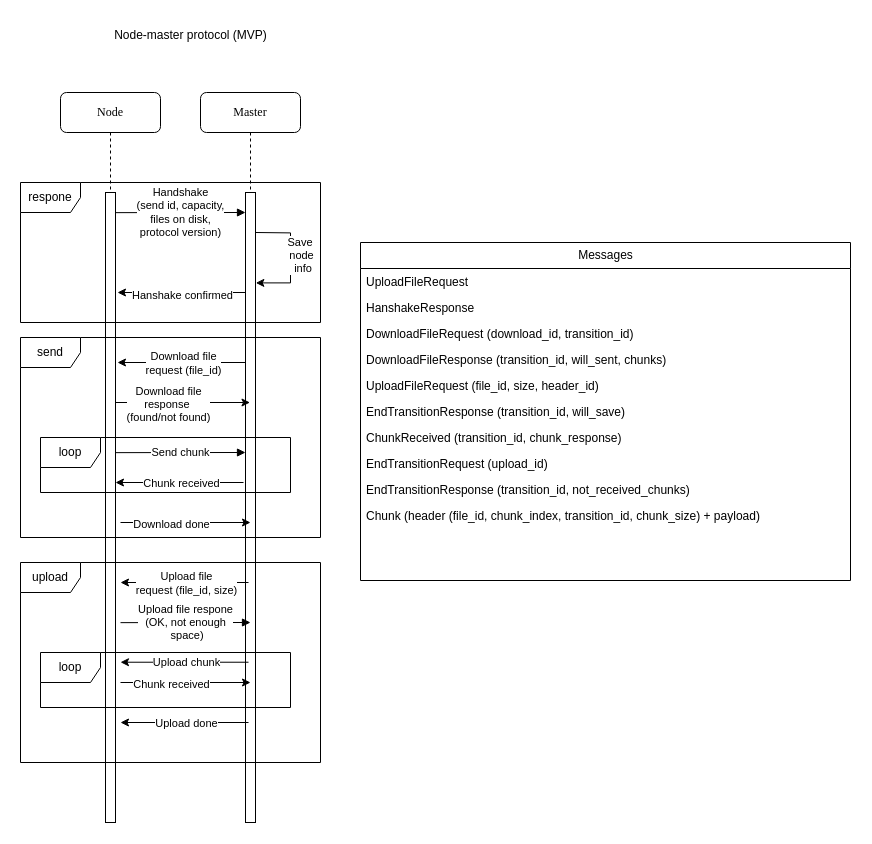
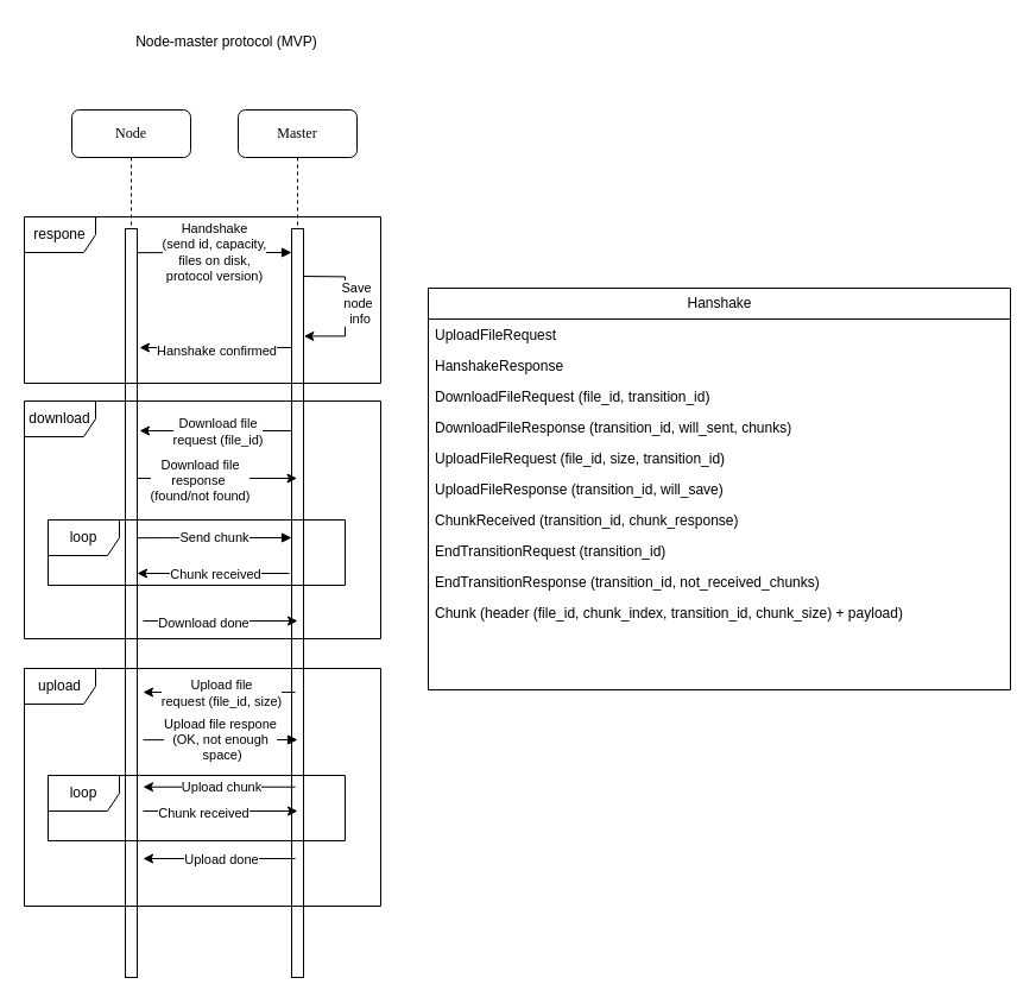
- <mxCell id="37" value="Messages" style="swimlane;fontStyle=0;childLayout=stackLayout;horizontal=1;startSize=26;fillColor=none;horizontalStack=0;resizeParent=1;resizeParentMax=0;resizeLast=0;collapsible=1;marginBottom=0;html=1;" vertex="1" parent="1"><mxGeometry x="360" y="242" width="490" height="338" as="geometry" /></mxCell>
+ <mxCell id="37" value="Hanshake" style="swimlane;fontStyle=0;childLayout=stackLayout;horizontal=1;startSize=26;fillColor=none;horizontalStack=0;resizeParent=1;resizeParentMax=0;resizeLast=0;collapsible=1;marginBottom=0;html=1;" vertex="1" parent="1"><mxGeometry x="360" y="242" width="490" height="338" as="geometry" /></mxCell>
- <mxCell id="40" value="DownloadFileRequest (download_id, transition_id)" style="text;strokeColor=none;fillColor=none;align=left;verticalAlign=top;spacingLeft=4;spacingRight=4;overflow=hidden;rotatable=0;points=[[0,0.5],[1,0.5]];portConstraint=eastwest;whiteSpace=wrap;html=1;" vertex="1" parent="37"><mxGeometry y="78" width="490" height="26" as="geometry" /></mxCell>
+ <mxCell id="40" value="DownloadFileRequest (file_id, transition_id)" style="text;strokeColor=none;fillColor=none;align=left;verticalAlign=top;spacingLeft=4;spacingRight=4;overflow=hidden;rotatable=0;points=[[0,0.5],[1,0.5]];portConstraint=eastwest;whiteSpace=wrap;html=1;" vertex="1" parent="37"><mxGeometry y="78" width="490" height="26" as="geometry" /></mxCell>
- <mxCell id="23" value="send" style="shape=umlFrame;whiteSpace=wrap;html=1;pointerEvents=0;" vertex="1" parent="1"><mxGeometry x="20" y="337" width="300" height="200" as="geometry" /></mxCell>
+ <mxCell id="23" value="download" style="shape=umlFrame;whiteSpace=wrap;html=1;pointerEvents=0;" vertex="1" parent="1"><mxGeometry x="20" y="337" width="300" height="200" as="geometry" /></mxCell>
- <mxCell id="42" value="UploadFileRequest (file_id, size, header_id)" style="text;strokeColor=none;fillColor=none;align=left;verticalAlign=top;spacingLeft=4;spacingRight=4;overflow=hidden;rotatable=0;points=[[0,0.5],[1,0.5]];portConstraint=eastwest;whiteSpace=wrap;html=1;" vertex="1" parent="37"><mxGeometry y="130" width="490" height="26" as="geometry" /></mxCell>
+ <mxCell id="42" value="UploadFileRequest (file_id, size, transition_id)" style="text;strokeColor=none;fillColor=none;align=left;verticalAlign=top;spacingLeft=4;spacingRight=4;overflow=hidden;rotatable=0;points=[[0,0.5],[1,0.5]];portConstraint=eastwest;whiteSpace=wrap;html=1;" vertex="1" parent="37"><mxGeometry y="130" width="490" height="26" as="geometry" /></mxCell>
- <mxCell id="43" value="EndTransitionResponse (transition_id, will_save)" style="text;strokeColor=none;fillColor=none;align=left;verticalAlign=top;spacingLeft=4;spacingRight=4;overflow=hidden;rotatable=0;points=[[0,0.5],[1,0.5]];portConstraint=eastwest;whiteSpace=wrap;html=1;" vertex="1" parent="37"><mxGeometry y="156" width="490" height="26" as="geometry" /></mxCell>
+ <mxCell id="43" value="UploadFileResponse (transition_id, will_save)" style="text;strokeColor=none;fillColor=none;align=left;verticalAlign=top;spacingLeft=4;spacingRight=4;overflow=hidden;rotatable=0;points=[[0,0.5],[1,0.5]];portConstraint=eastwest;whiteSpace=wrap;html=1;" vertex="1" parent="37"><mxGeometry y="156" width="490" height="26" as="geometry" /></mxCell>
- <mxCell id="45" value="EndTransitionRequest (upload_id)" style="text;strokeColor=none;fillColor=none;align=left;verticalAlign=top;spacingLeft=4;spacingRight=4;overflow=hidden;rotatable=0;points=[[0,0.5],[1,0.5]];portConstraint=eastwest;whiteSpace=wrap;html=1;" vertex="1" parent="37"><mxGeometry y="208" width="490" height="26" as="geometry" /></mxCell>
+ <mxCell id="45" value="EndTransitionRequest (transition_id)" style="text;strokeColor=none;fillColor=none;align=left;verticalAlign=top;spacingLeft=4;spacingRight=4;overflow=hidden;rotatable=0;points=[[0,0.5],[1,0.5]];portConstraint=eastwest;whiteSpace=wrap;html=1;" vertex="1" parent="37"><mxGeometry y="208" width="490" height="26" as="geometry" /></mxCell>
